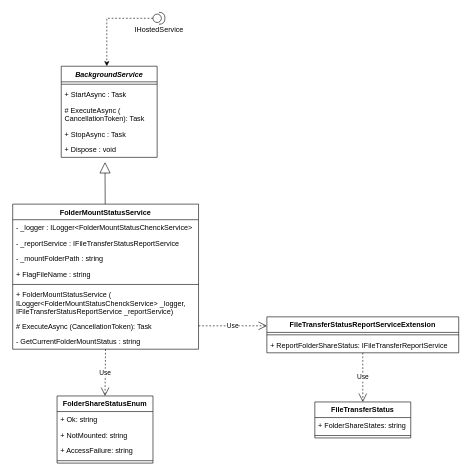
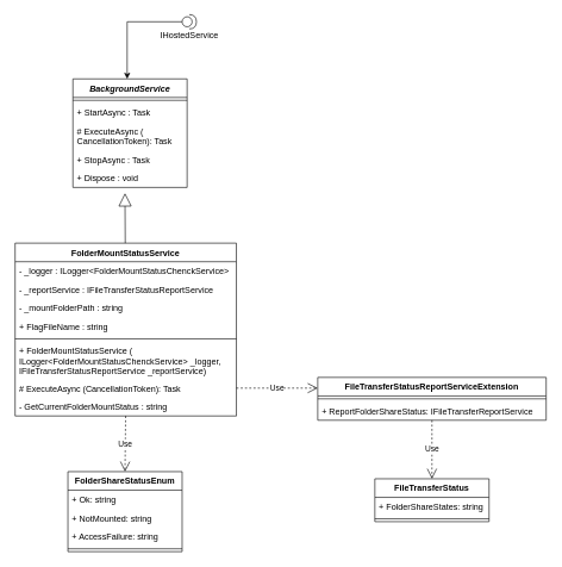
- <mxCell id="17" style="edgeStyle=orthogonalEdgeStyle;rounded=0;orthogonalLoop=1;jettySize=auto;html=1;dashed=1;" edge="1" parent="1" source="18" target="11"><mxGeometry relative="1" as="geometry"><Array as="points"><mxPoint x="267" y="30" /><mxPoint x="177" y="30" /></Array></mxGeometry></mxCell>
+ <mxCell id="17" style="edgeStyle=orthogonalEdgeStyle;rounded=0;orthogonalLoop=1;jettySize=auto;html=1;" edge="1" parent="1" source="18" target="11"><mxGeometry relative="1" as="geometry"><Array as="points"><mxPoint x="267" y="30" /><mxPoint x="177" y="30" /></Array></mxGeometry></mxCell>
